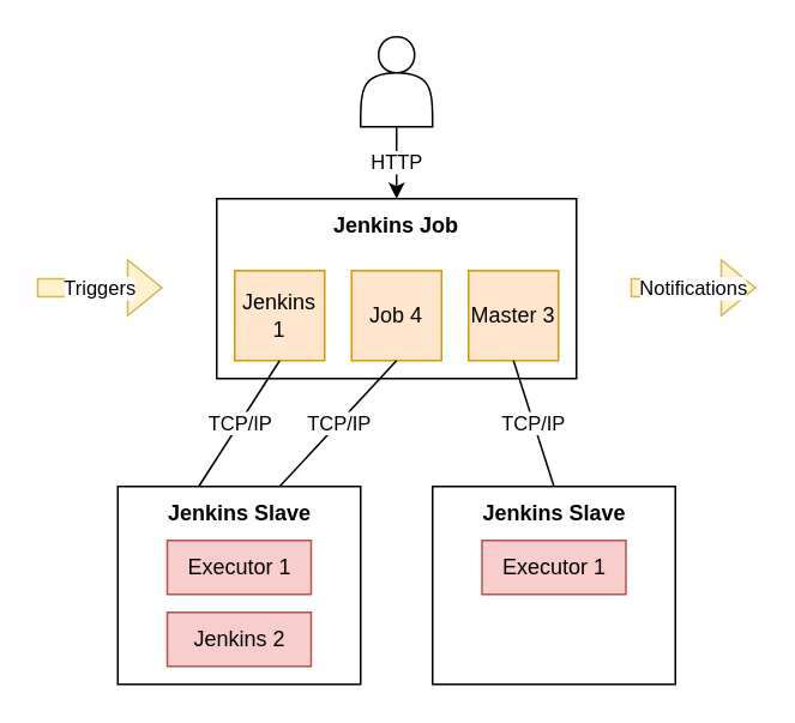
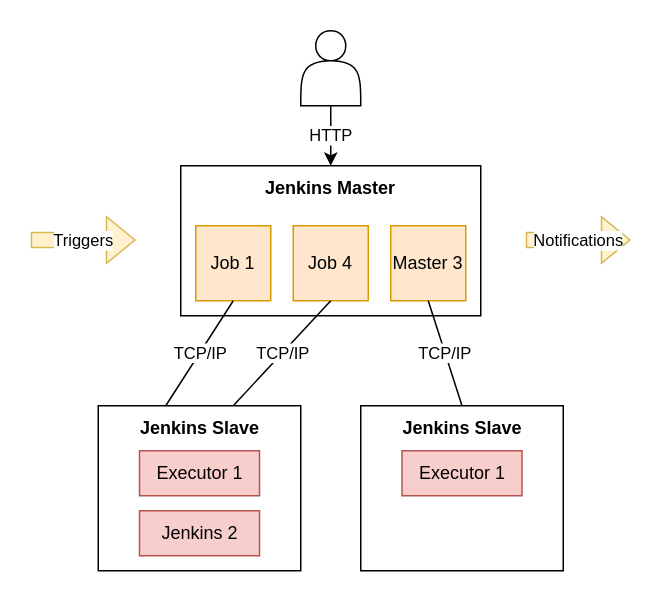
- <mxCell id="5" value="Jenkins Job" style="text;html=1;strokeColor=none;fillColor=none;align=center;verticalAlign=middle;whiteSpace=wrap;rounded=0;fontStyle=1" vertex="1" parent="1"><mxGeometry x="175" y="110" width="90" height="30" as="geometry" /></mxCell>
+ <mxCell id="5" value="Jenkins Master" style="text;html=1;strokeColor=none;fillColor=none;align=center;verticalAlign=middle;whiteSpace=wrap;rounded=0;fontStyle=1" vertex="1" parent="1"><mxGeometry x="175" y="110" width="90" height="30" as="geometry" /></mxCell>
- <mxCell id="6" value="Jenkins 1" style="rounded=0;whiteSpace=wrap;html=1;fillColor=#ffe6cc;strokeColor=#d79b00;" vertex="1" parent="1"><mxGeometry x="130" y="150" width="50" height="50" as="geometry" /></mxCell>
+ <mxCell id="6" value="Job 1" style="rounded=0;whiteSpace=wrap;html=1;fillColor=#ffe6cc;strokeColor=#d79b00;" vertex="1" parent="1"><mxGeometry x="130" y="150" width="50" height="50" as="geometry" /></mxCell>
